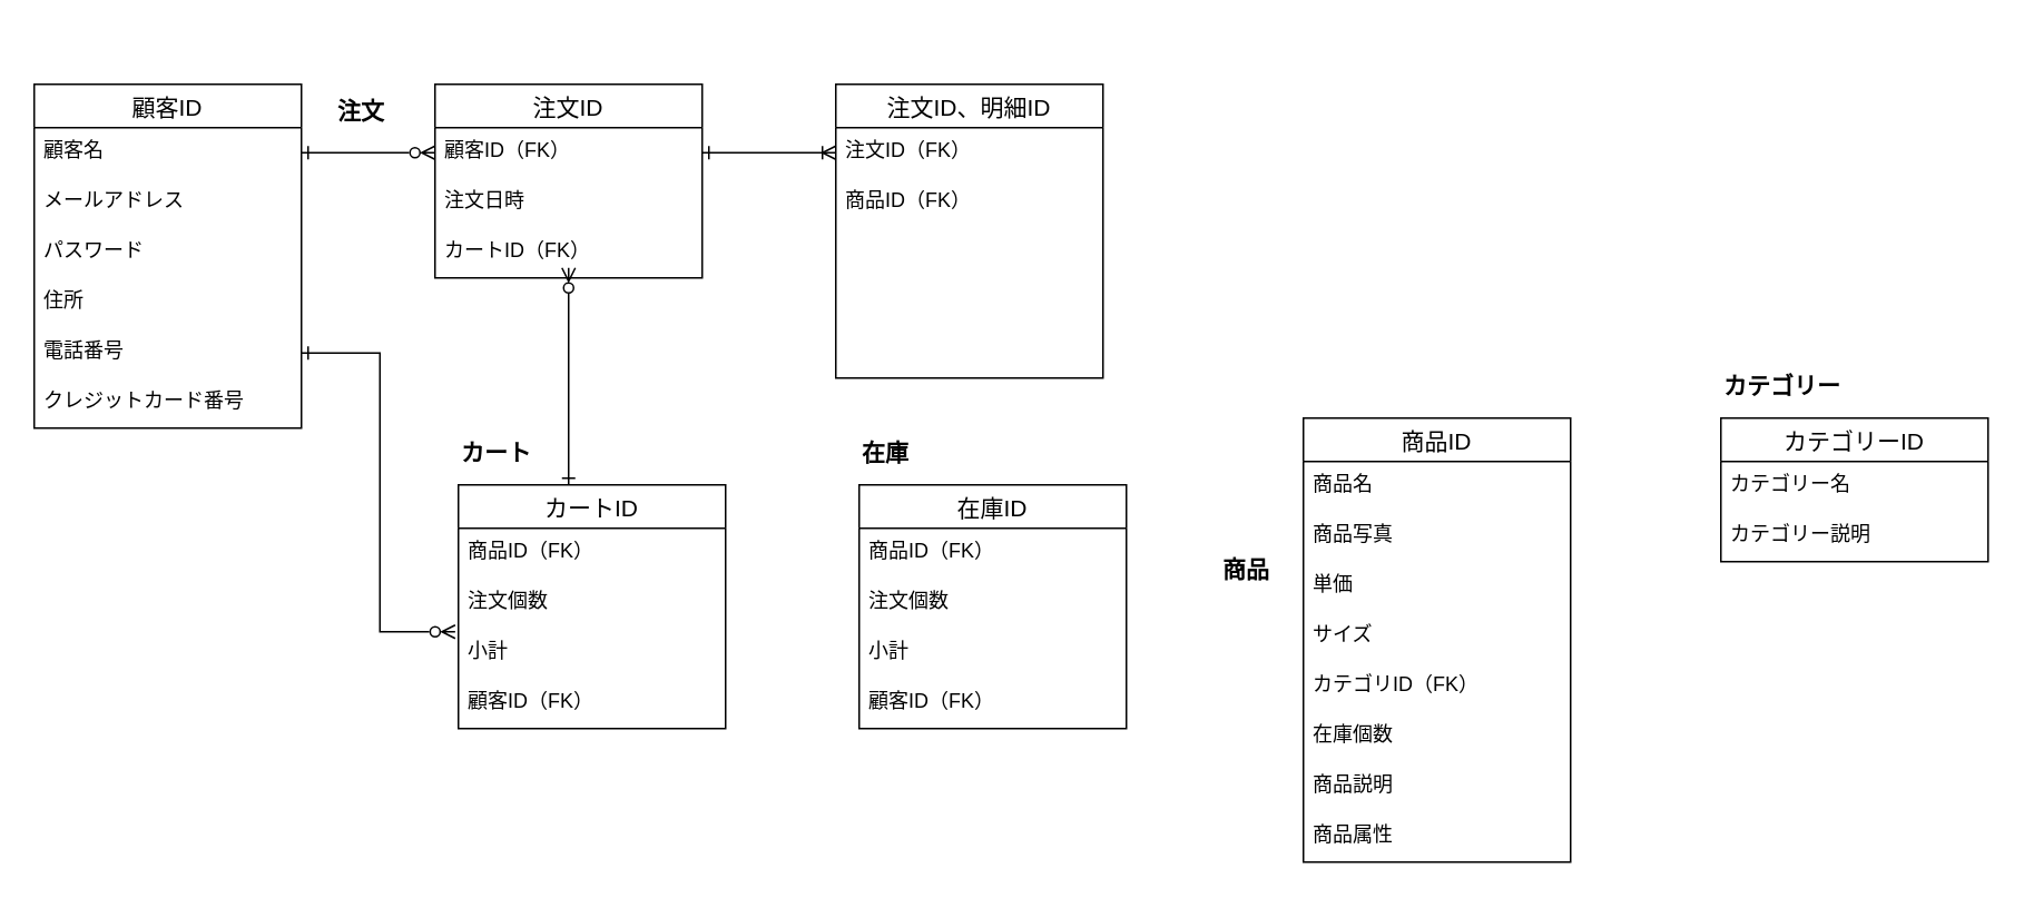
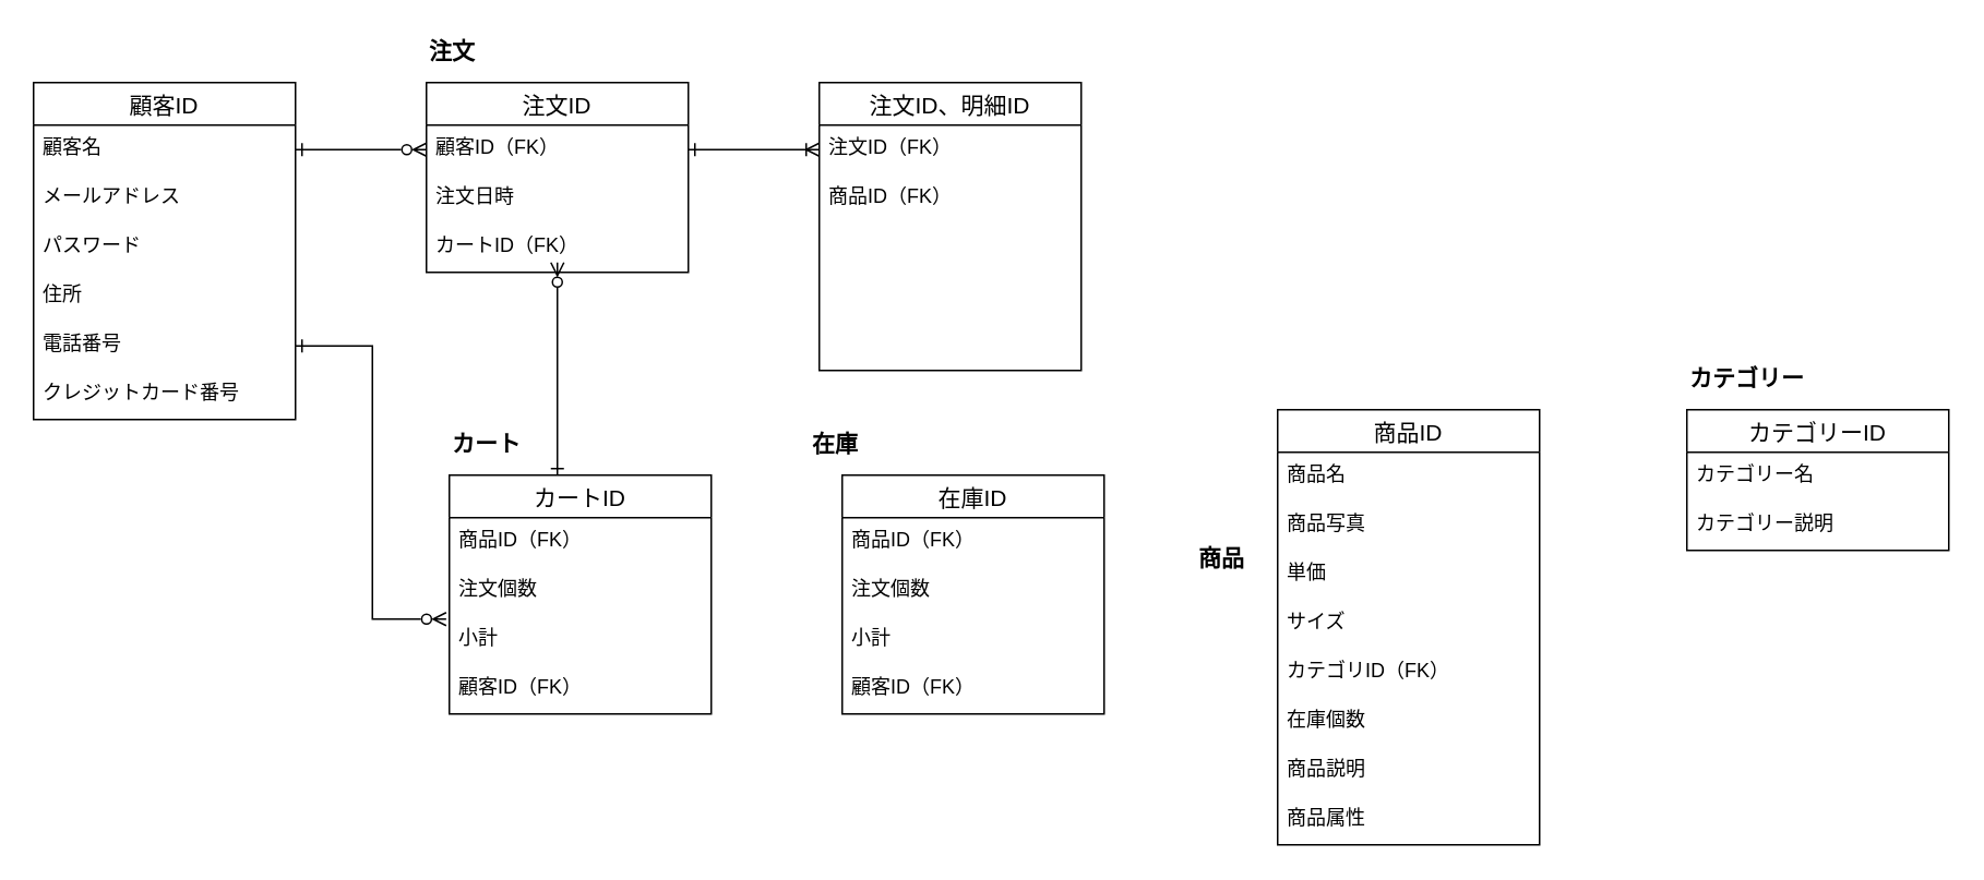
- <mxCell id="13" value="&lt;font style=&quot;font-size: 14px&quot;&gt;&lt;b&gt;注文&lt;/b&gt;&lt;/font&gt;" style="text;html=1;resizable=0;autosize=1;align=left;verticalAlign=middle;points=[];fillColor=none;strokeColor=none;rounded=0;fontSize=15;" parent="1" vertex="1"><mxGeometry x="200" y="55" width="40" height="20" as="geometry" /></mxCell>
+ <mxCell id="13" value="&lt;font style=&quot;font-size: 14px&quot;&gt;&lt;b&gt;注文&lt;/b&gt;&lt;/font&gt;" style="text;html=1;resizable=0;autosize=1;align=left;verticalAlign=middle;points=[];fillColor=none;strokeColor=none;rounded=0;fontSize=15;" parent="1" vertex="1"><mxGeometry x="260" y="20" width="40" height="20" as="geometry" /></mxCell>
- <mxCell id="48" value="&lt;font style=&quot;font-size: 14px&quot;&gt;&lt;b&gt;在庫&lt;/b&gt;&lt;/font&gt;" style="text;html=1;resizable=0;autosize=1;align=left;verticalAlign=middle;points=[];fillColor=none;strokeColor=none;rounded=0;fontSize=15;" vertex="1" parent="1"><mxGeometry x="514" y="260" width="40" height="20" as="geometry" /></mxCell>
+ <mxCell id="48" value="&lt;font style=&quot;font-size: 14px&quot;&gt;&lt;b&gt;在庫&lt;/b&gt;&lt;/font&gt;" style="text;html=1;resizable=0;autosize=1;align=left;verticalAlign=middle;points=[];fillColor=none;strokeColor=none;rounded=0;fontSize=15;" vertex="1" parent="1"><mxGeometry x="494" y="260" width="40" height="20" as="geometry" /></mxCell>
